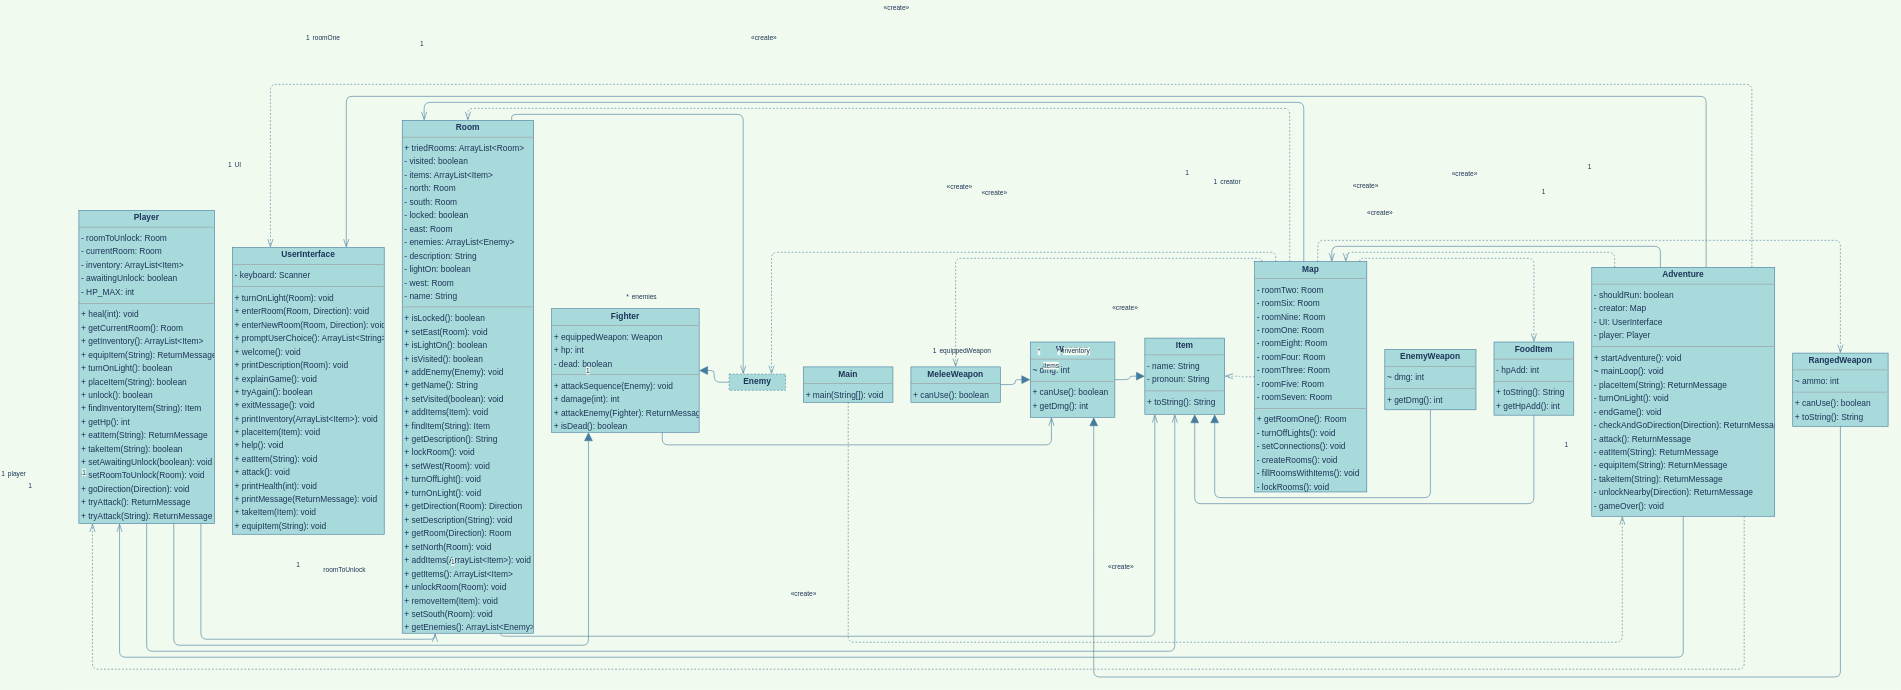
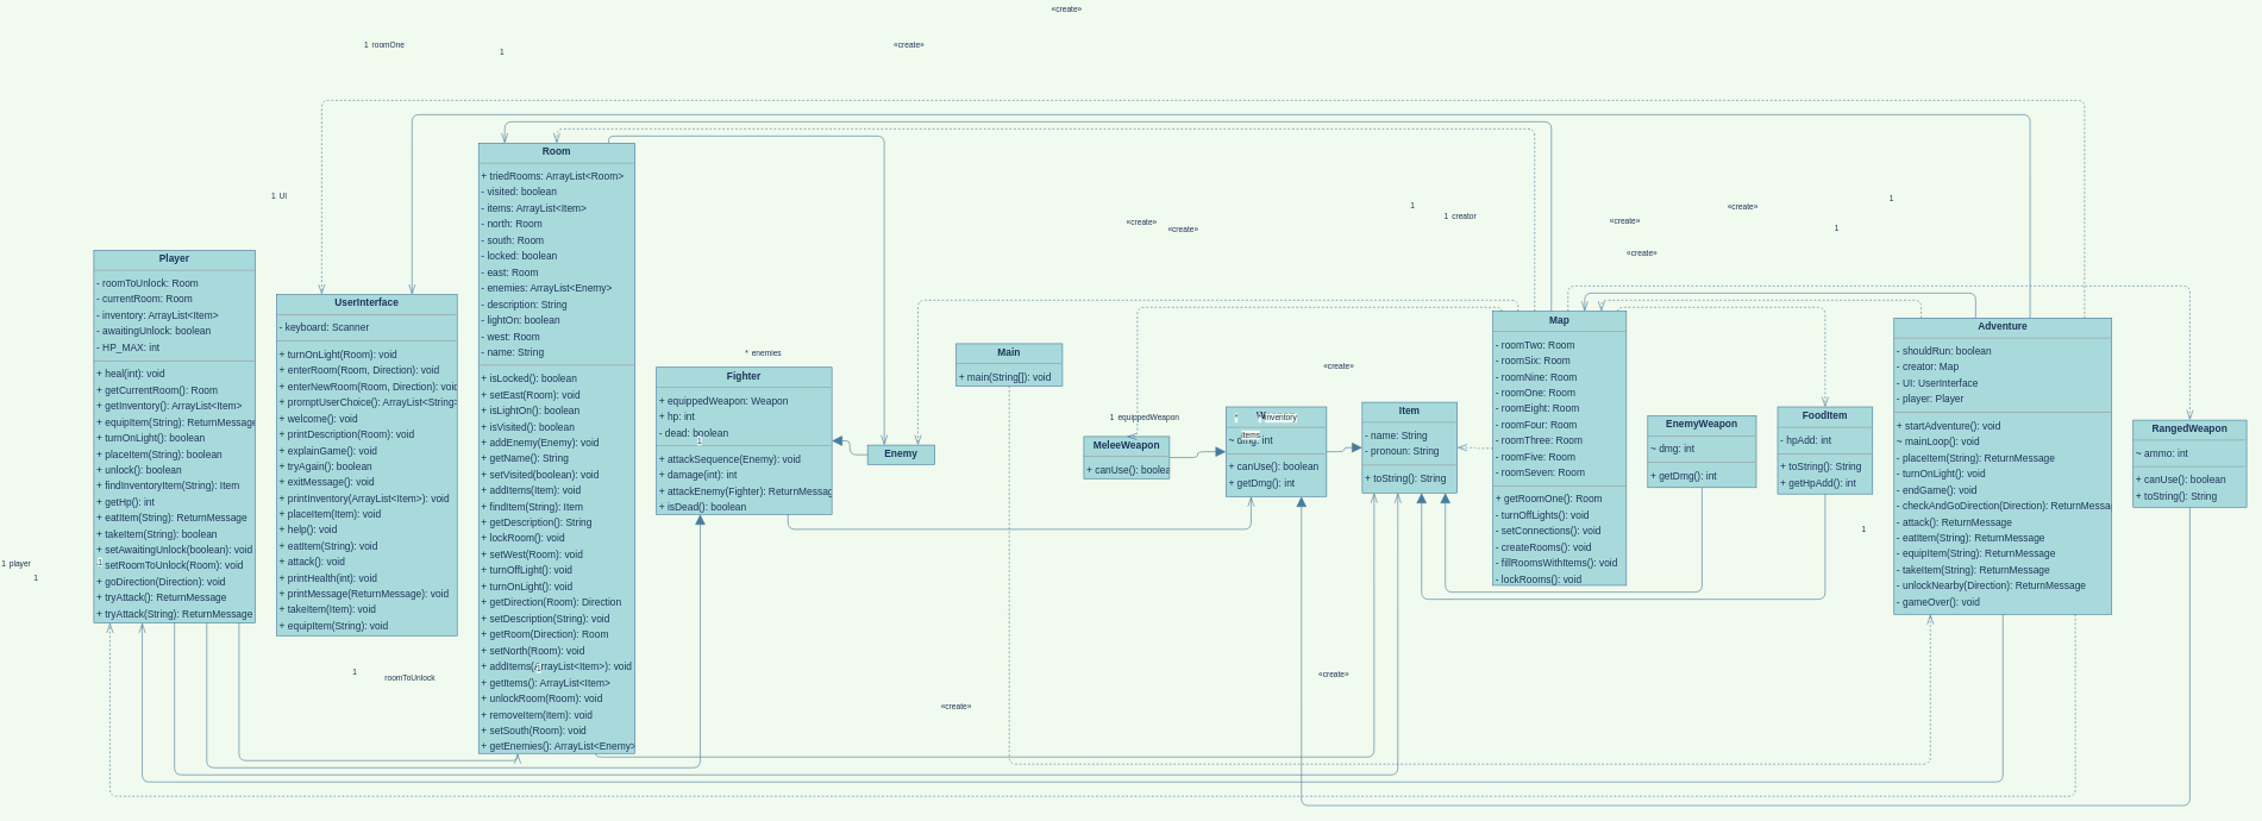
- <mxCell id="3" value="&lt;p style=&quot;margin:0px;margin-top:4px;text-align:center;&quot;&gt;&lt;b&gt;Enemy&lt;/b&gt;&lt;/p&gt;&lt;hr size=&quot;1&quot;/&gt;" style="verticalAlign=top;align=left;overflow=fill;fontSize=14;fontFamily=Helvetica;html=1;shadow=0;comic=0;labelBackgroundColor=none;strokeWidth=1;fillColor=#A8DADC;strokeColor=#457B9D;fontColor=#1D3557;dashed=1;" parent="1" vertex="1"><mxGeometry x="1104" y="503" width="94" height="27" as="geometry" /></mxCell>
+ <mxCell id="3" value="&lt;p style=&quot;margin:0px;margin-top:4px;text-align:center;&quot;&gt;&lt;b&gt;Enemy&lt;/b&gt;&lt;/p&gt;&lt;hr size=&quot;1&quot;/&gt;" style="verticalAlign=top;align=left;overflow=fill;fontSize=14;fontFamily=Helvetica;html=1;shadow=0;comic=0;labelBackgroundColor=none;strokeWidth=1;fillColor=#A8DADC;strokeColor=#457B9D;fontColor=#1D3557;" parent="1" vertex="1"><mxGeometry x="1104" y="503" width="94" height="27" as="geometry" /></mxCell>
- <mxCell id="8" value="&lt;p style=&quot;margin:0px;margin-top:4px;text-align:center;&quot;&gt;&lt;b&gt;Main&lt;/b&gt;&lt;/p&gt;&lt;hr size=&quot;1&quot;/&gt;&lt;p style=&quot;margin:0 0 0 4px;line-height:1.6;&quot;&gt;+ main(String[]): void&lt;/p&gt;" style="verticalAlign=top;align=left;overflow=fill;fontSize=14;fontFamily=Helvetica;html=1;shadow=0;comic=0;labelBackgroundColor=none;strokeWidth=1;fillColor=#A8DADC;strokeColor=#457B9D;fontColor=#1D3557;" parent="1" vertex="1"><mxGeometry x="1228" y="491" width="149" height="59" as="geometry" /></mxCell>
+ <mxCell id="8" value="&lt;p style=&quot;margin:0px;margin-top:4px;text-align:center;&quot;&gt;&lt;b&gt;Main&lt;/b&gt;&lt;/p&gt;&lt;hr size=&quot;1&quot;/&gt;&lt;p style=&quot;margin:0 0 0 4px;line-height:1.6;&quot;&gt;+ main(String[]): void&lt;/p&gt;" style="verticalAlign=top;align=left;overflow=fill;fontSize=14;fontFamily=Helvetica;html=1;shadow=0;comic=0;labelBackgroundColor=none;strokeWidth=1;fillColor=#A8DADC;strokeColor=#457B9D;fontColor=#1D3557;" parent="1" vertex="1"><mxGeometry x="1228" y="361" width="149" height="59" as="geometry" /></mxCell>
- <mxCell id="10" value="&lt;p style=&quot;margin:0px;margin-top:4px;text-align:center;&quot;&gt;&lt;b&gt;MeleeWeapon&lt;/b&gt;&lt;/p&gt;&lt;hr size=&quot;1&quot;/&gt;&lt;p style=&quot;margin:0 0 0 4px;line-height:1.6;&quot;&gt;+ canUse(): boolean&lt;/p&gt;" style="verticalAlign=top;align=left;overflow=fill;fontSize=14;fontFamily=Helvetica;html=1;shadow=0;comic=0;labelBackgroundColor=none;strokeWidth=1;fillColor=#A8DADC;strokeColor=#457B9D;fontColor=#1D3557;" parent="1" vertex="1"><mxGeometry x="1407" y="491" width="149" height="59" as="geometry" /></mxCell>
+ <mxCell id="10" value="&lt;p style=&quot;margin:0px;margin-top:4px;text-align:center;&quot;&gt;&lt;b&gt;MeleeWeapon&lt;/b&gt;&lt;/p&gt;&lt;hr size=&quot;1&quot;/&gt;&lt;p style=&quot;margin:0 0 0 4px;line-height:1.6;&quot;&gt;+ canUse(): boolean&lt;/p&gt;" style="verticalAlign=top;align=left;overflow=fill;fontSize=14;fontFamily=Helvetica;html=1;shadow=0;comic=0;labelBackgroundColor=none;strokeWidth=1;fillColor=#A8DADC;strokeColor=#457B9D;fontColor=#1D3557;" parent="1" vertex="1"><mxGeometry x="1407" y="491" width="120" height="59" as="geometry" /></mxCell>
